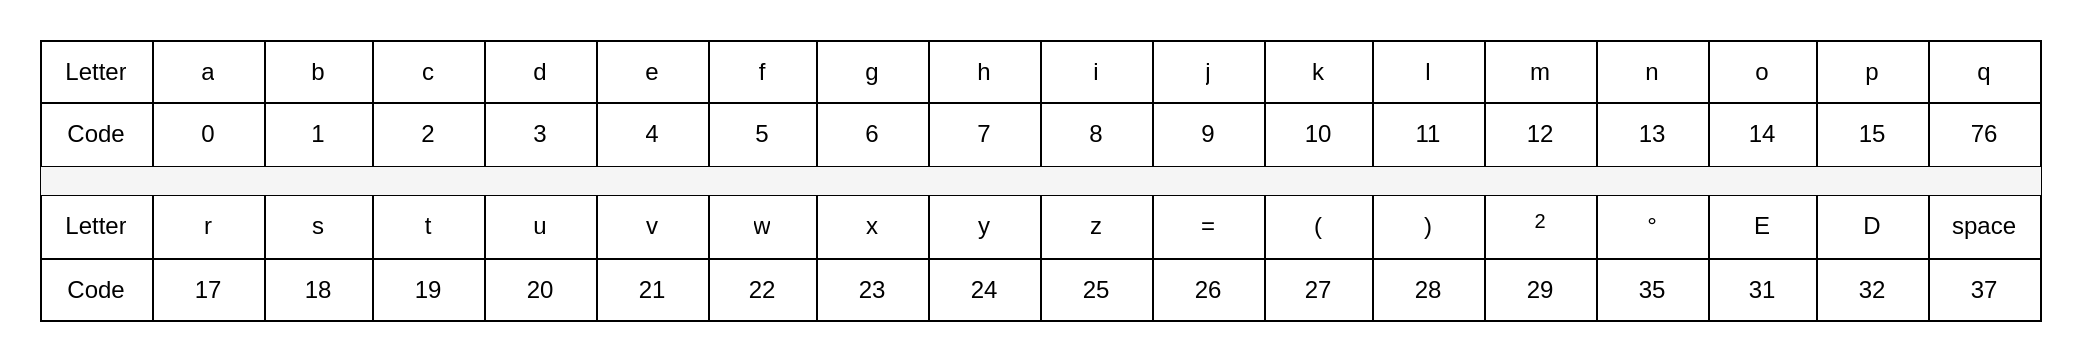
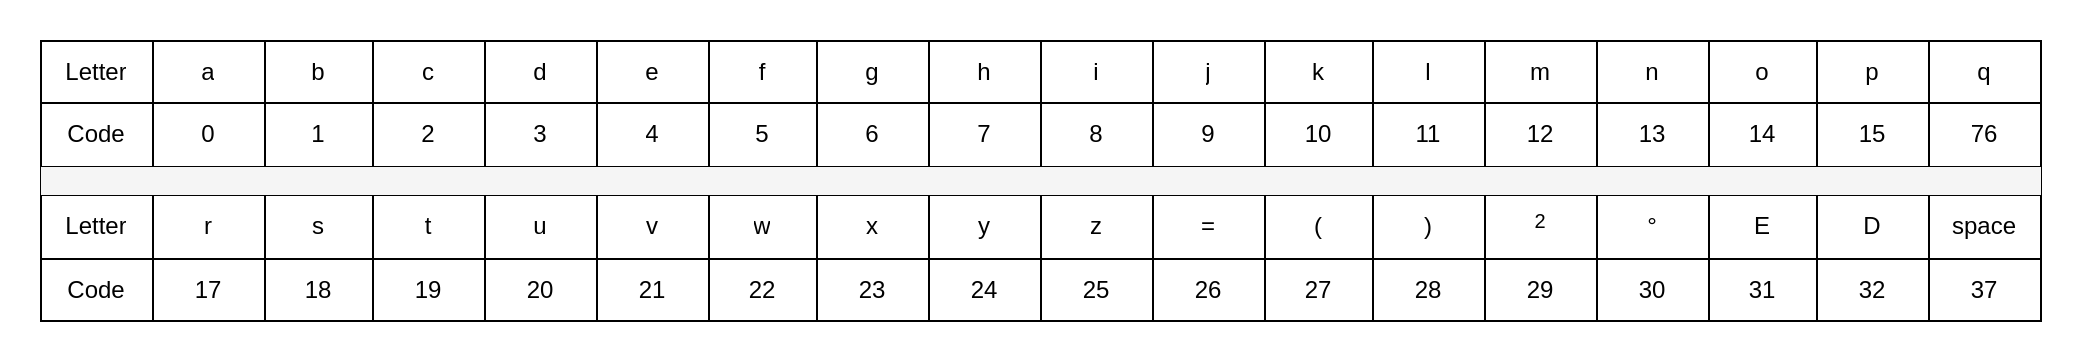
- <mxCell id="94" value="35" style="shape=partialRectangle;html=1;whiteSpace=wrap;connectable=0;strokeColor=inherit;overflow=hidden;fillColor=none;top=0;left=0;bottom=0;right=0;pointerEvents=1;" vertex="1" parent="79"><mxGeometry x="778" width="56" height="31" as="geometry"><mxRectangle width="56" height="31" as="alternateBounds" /></mxGeometry></mxCell>
+ <mxCell id="94" value="30" style="shape=partialRectangle;html=1;whiteSpace=wrap;connectable=0;strokeColor=inherit;overflow=hidden;fillColor=none;top=0;left=0;bottom=0;right=0;pointerEvents=1;" vertex="1" parent="79"><mxGeometry x="778" width="56" height="31" as="geometry"><mxRectangle width="56" height="31" as="alternateBounds" /></mxGeometry></mxCell>
